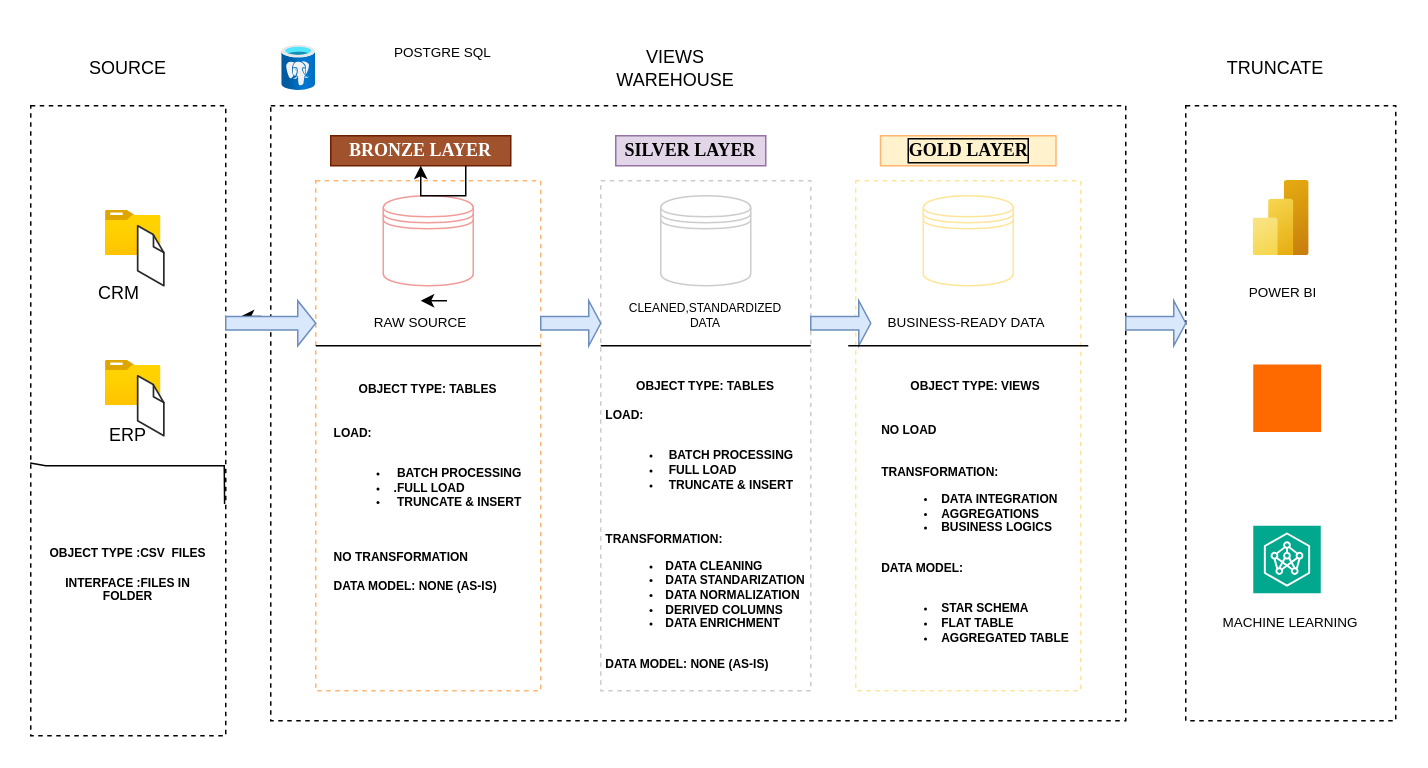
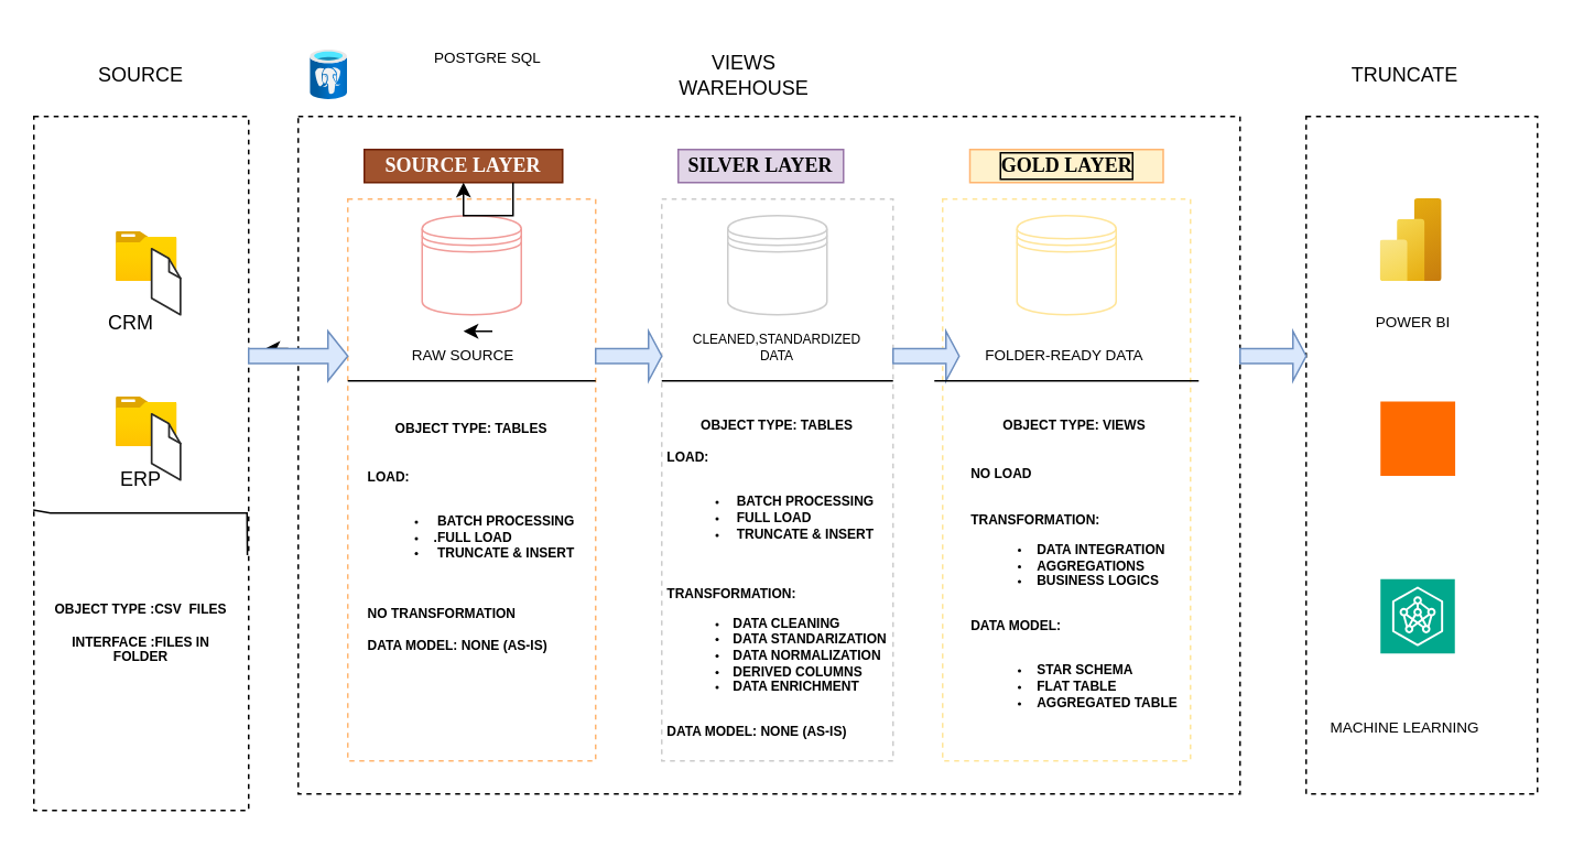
- <mxCell id="10" value="BRONZE LAYER" style="text;strokeColor=#6D1F00;align=center;fillColor=#a0522d;html=1;verticalAlign=middle;whiteSpace=wrap;rounded=0;fontColor=light-dark(#FFFFFF,#000000);fontFamily=Garamond;fontStyle=1" parent="1" vertex="1"><mxGeometry x="220" y="90" width="120" height="20" as="geometry" /></mxCell>
+ <mxCell id="10" value="SOURCE LAYER" style="text;strokeColor=#6D1F00;align=center;fillColor=#a0522d;html=1;verticalAlign=middle;whiteSpace=wrap;rounded=0;fontColor=light-dark(#FFFFFF,#000000);fontFamily=Garamond;fontStyle=1" parent="1" vertex="1"><mxGeometry x="220" y="90" width="120" height="20" as="geometry" /></mxCell>
- <mxCell id="27" value="BUSINESS-READY DATA" style="text;strokeColor=none;align=center;fillColor=none;html=1;verticalAlign=middle;whiteSpace=wrap;rounded=0;fontSize=9;" parent="1" vertex="1"><mxGeometry x="588.5" y="200" width="110" height="30" as="geometry" /></mxCell>
+ <mxCell id="27" value="FOLDER-READY DATA" style="text;strokeColor=none;align=center;fillColor=none;html=1;verticalAlign=middle;whiteSpace=wrap;rounded=0;fontSize=9;" parent="1" vertex="1"><mxGeometry x="588.5" y="200" width="110" height="30" as="geometry" /></mxCell>
- <mxCell id="49" value="MACHINE LEARNING" style="text;strokeColor=none;align=center;fillColor=none;html=1;verticalAlign=middle;whiteSpace=wrap;rounded=0;fontSize=9;" parent="1" vertex="1"><mxGeometry x="805" y="400" width="110" height="30" as="geometry" /></mxCell>
+ <mxCell id="49" value="MACHINE LEARNING" style="text;strokeColor=none;align=center;fillColor=none;html=1;verticalAlign=middle;whiteSpace=wrap;rounded=0;fontSize=9;" parent="1" vertex="1"><mxGeometry x="795" y="425" width="110" height="30" as="geometry" /></mxCell>
